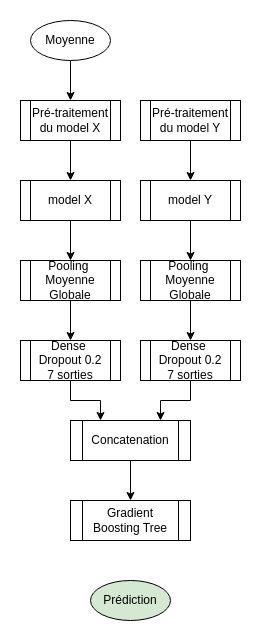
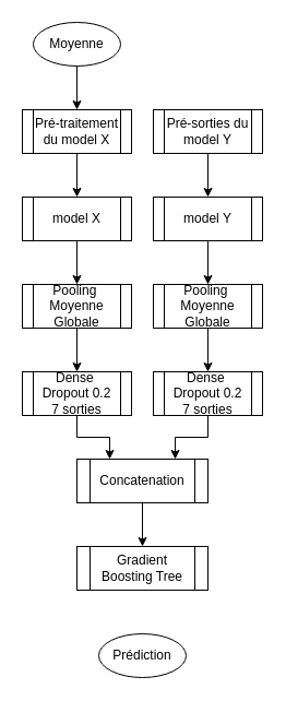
- <mxCell id="7" value="Pré-traitement du model Y" style="shape=process;whiteSpace=wrap;html=1;backgroundOutline=1;" parent="1" vertex="1"><mxGeometry x="140" y="100" width="100" height="40" as="geometry" /></mxCell>
+ <mxCell id="7" value="Pré-sorties du model Y" style="shape=process;whiteSpace=wrap;html=1;backgroundOutline=1;" parent="1" vertex="1"><mxGeometry x="140" y="100" width="100" height="40" as="geometry" /></mxCell>
- <mxCell id="20" value="Prédiction" style="ellipse;whiteSpace=wrap;html=1;fillColor=#d5e8d4;" parent="1" vertex="1"><mxGeometry x="90" y="580" width="80" height="40" as="geometry" /></mxCell>
+ <mxCell id="20" value="Prédiction" style="ellipse;whiteSpace=wrap;html=1;" parent="1" vertex="1"><mxGeometry x="90" y="580" width="80" height="40" as="geometry" /></mxCell>
